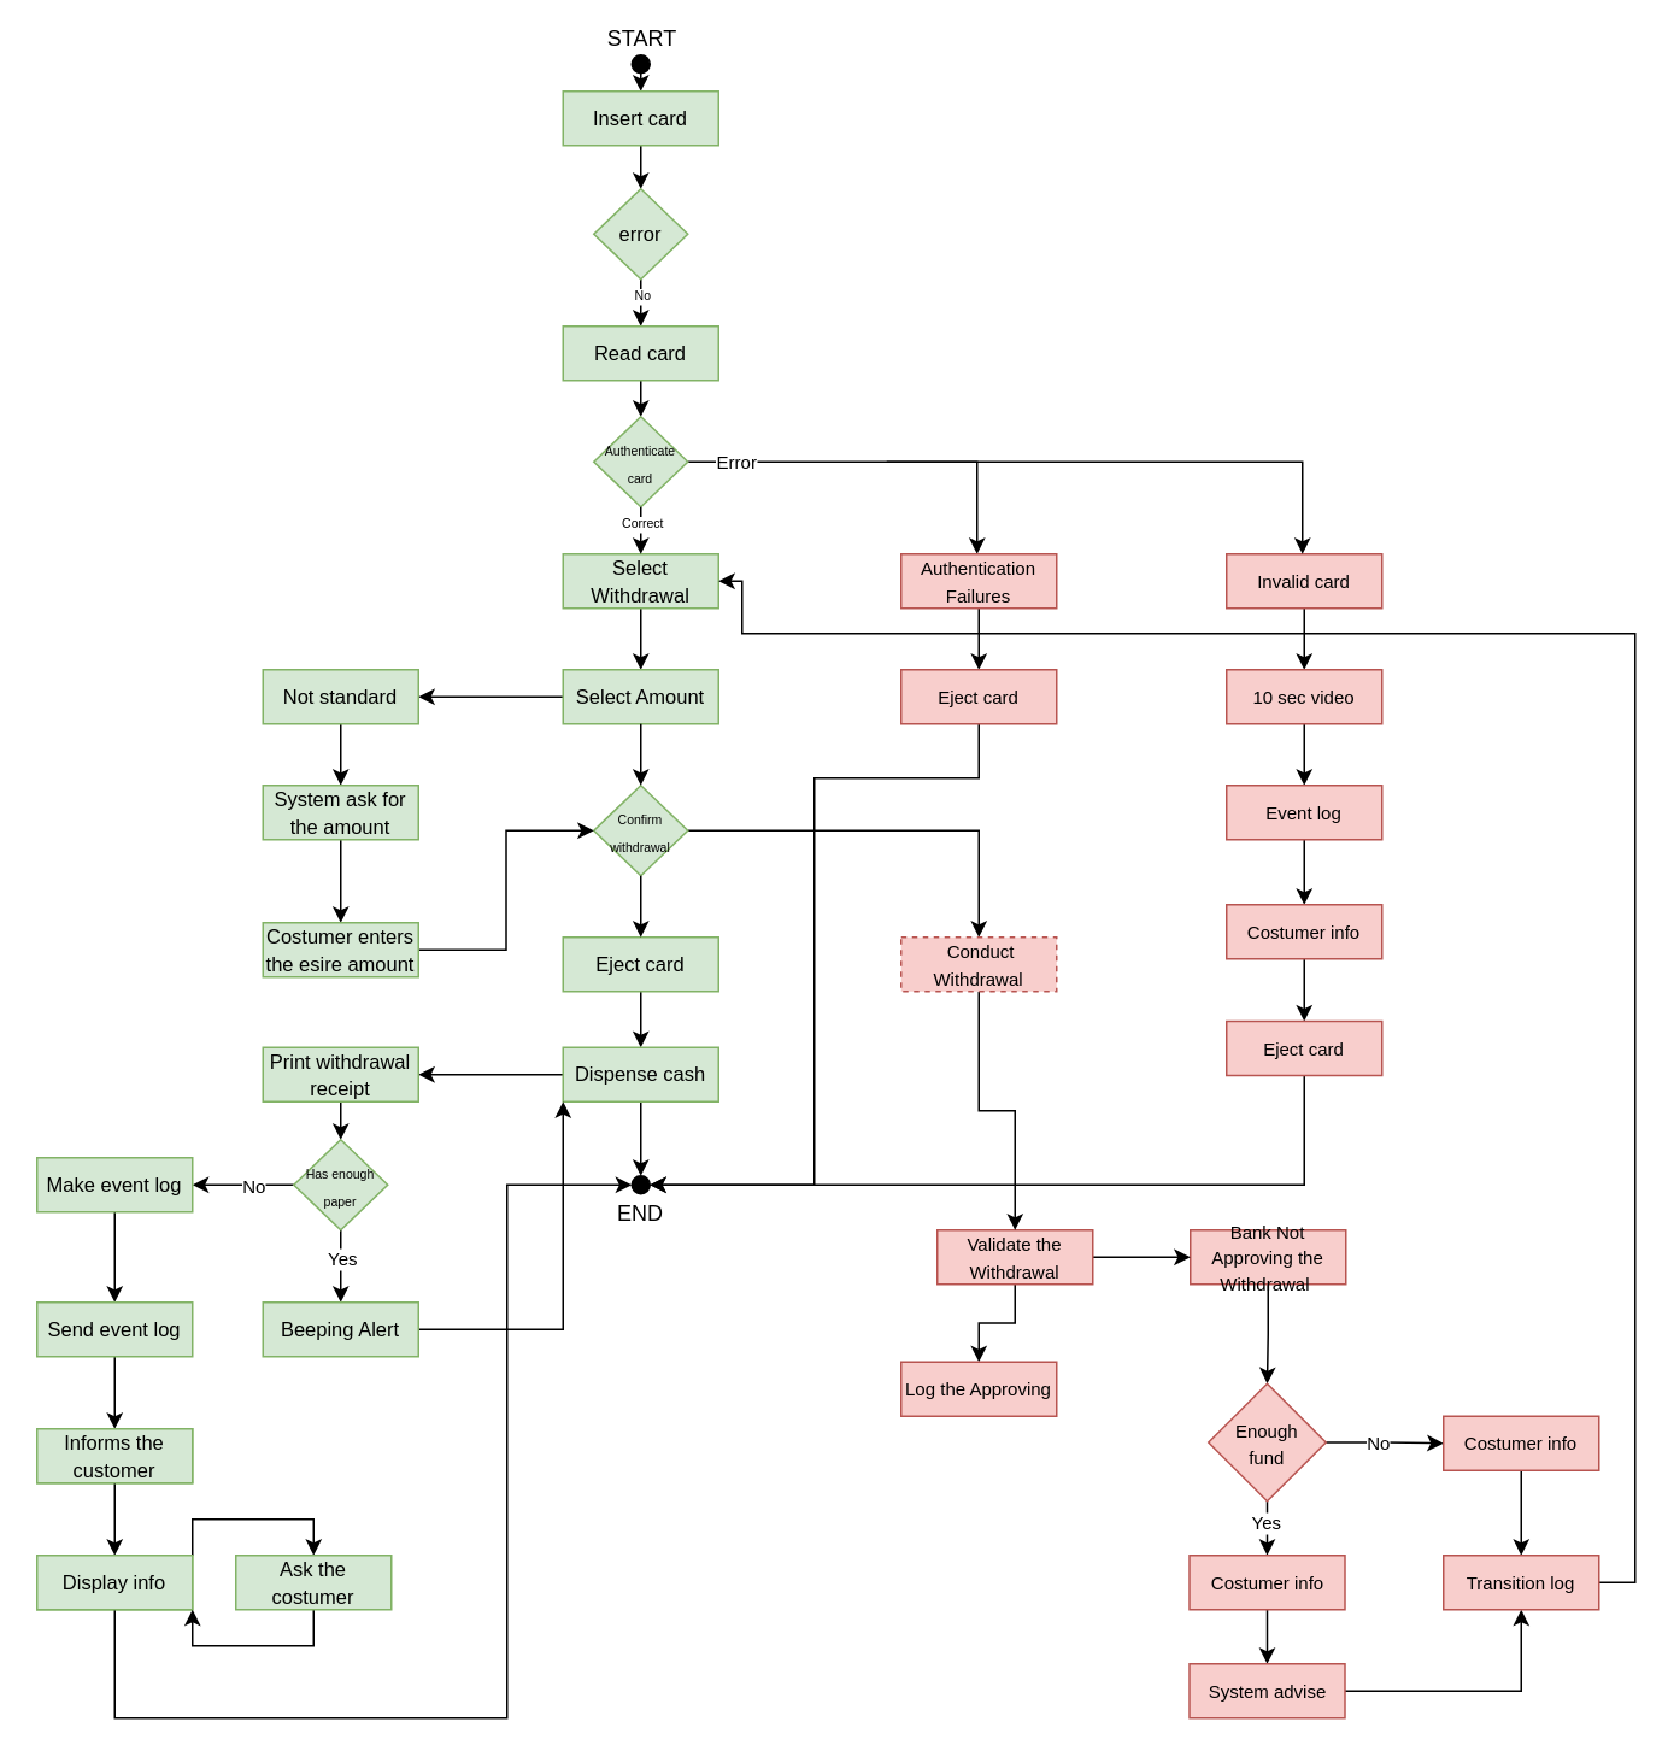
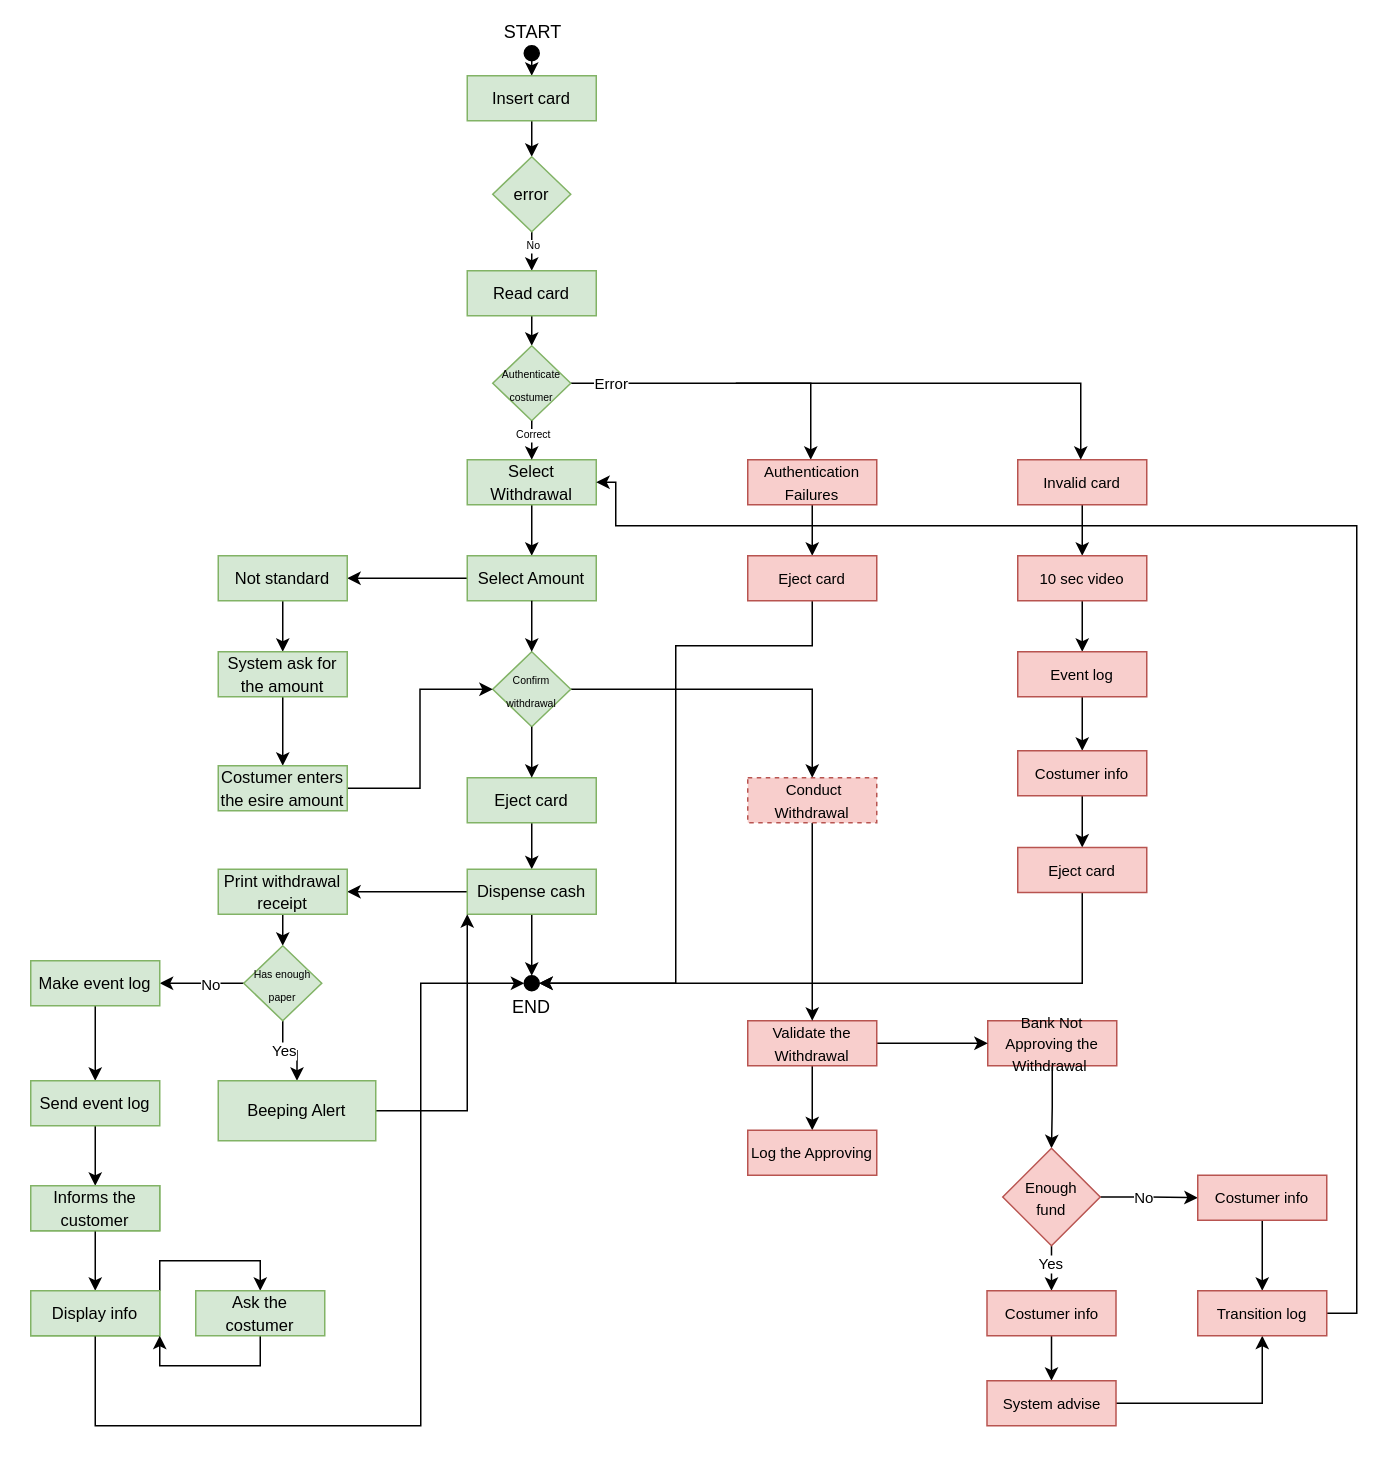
- <mxCell id="14" value="&lt;font style=&quot;font-size: 7px&quot;&gt;Authenticate card&lt;/font&gt;" style="rhombus;whiteSpace=wrap;html=1;fillColor=#d5e8d4;rounded=0;strokeColor=#82b366;" vertex="1" parent="1"><mxGeometry x="328" y="230" width="52" height="50" as="geometry" /></mxCell>
+ <mxCell id="14" value="&lt;font style=&quot;font-size: 7px&quot;&gt;Authenticate costumer&lt;/font&gt;" style="rhombus;whiteSpace=wrap;html=1;fillColor=#d5e8d4;rounded=0;strokeColor=#82b366;" vertex="1" parent="1"><mxGeometry x="328" y="230" width="52" height="50" as="geometry" /></mxCell>
- <mxCell id="79" value="&lt;font style=&quot;font-size: 10px&quot;&gt;Validate the Withdrawal&lt;/font&gt;" style="rounded=0;whiteSpace=wrap;html=1;fillColor=#f8cecc;strokeColor=#b85450;" vertex="1" parent="1"><mxGeometry x="518" y="680" width="86" height="30" as="geometry" /></mxCell>
+ <mxCell id="79" value="&lt;font style=&quot;font-size: 10px&quot;&gt;Validate the Withdrawal&lt;/font&gt;" style="rounded=0;whiteSpace=wrap;html=1;fillColor=#f8cecc;strokeColor=#b85450;" vertex="1" parent="1"><mxGeometry x="498" y="680" width="86" height="30" as="geometry" /></mxCell>
- <mxCell id="50" value="&lt;font style=&quot;font-size: 11px&quot;&gt;Beeping Alert&lt;/font&gt;" style="rounded=0;whiteSpace=wrap;html=1;fillColor=#d5e8d4;strokeColor=#82b366;" vertex="1" parent="1"><mxGeometry x="145" y="720" width="86" height="30" as="geometry" /></mxCell>
+ <mxCell id="50" value="&lt;font style=&quot;font-size: 11px&quot;&gt;Beeping Alert&lt;/font&gt;" style="rounded=0;whiteSpace=wrap;html=1;fillColor=#d5e8d4;strokeColor=#82b366;" vertex="1" parent="1"><mxGeometry x="145" y="720" width="105" height="40" as="geometry" /></mxCell>
